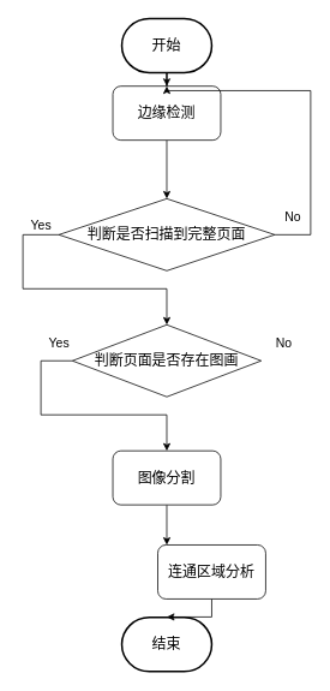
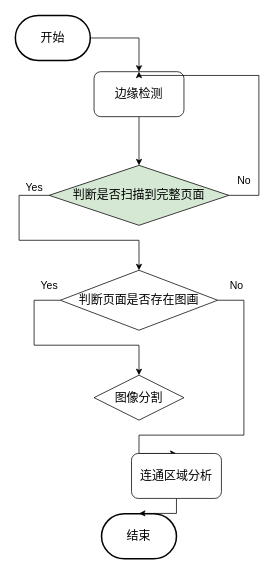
- <mxCell id="3" value="开始" style="strokeWidth=2;html=1;shape=mxgraph.flowchart.terminator;whiteSpace=wrap;fontSize=16;" vertex="1" parent="1"><mxGeometry x="135" y="20" width="100" height="60" as="geometry" /></mxCell>
+ <mxCell id="3" value="开始" style="strokeWidth=2;html=1;shape=mxgraph.flowchart.terminator;whiteSpace=wrap;fontSize=16;" vertex="1" parent="1"><mxGeometry x="20" y="20" width="100" height="60" as="geometry" /></mxCell>
- <mxCell id="16" value="判断是否扫描到完整页面" style="rhombus;whiteSpace=wrap;html=1;fontSize=16;" vertex="1" parent="1"><mxGeometry x="65" y="220" width="240" height="80" as="geometry" /></mxCell>
+ <mxCell id="16" value="判断是否扫描到完整页面" style="rhombus;whiteSpace=wrap;html=1;fontSize=16;fillColor=#d5e8d4;" vertex="1" parent="1"><mxGeometry x="65" y="220" width="240" height="80" as="geometry" /></mxCell>
+ <mxCell id="8" style="edgeStyle=orthogonalEdgeStyle;rounded=0;orthogonalLoop=1;jettySize=auto;html=1;entryX=0.5;entryY=0;entryDx=0;entryDy=0;fontSize=16;" edge="1" parent="1" source="9" target="13"><mxGeometry relative="1" as="geometry"><mxPoint x="185" y="600" as="targetPoint" /><Array as="points"><mxPoint x="325" y="400" /><mxPoint x="325" y="580" /><mxPoint x="185" y="580" /></Array></mxGeometry></mxCell>
- <mxCell id="11" value="图像分割" style="rounded=1;whiteSpace=wrap;html=1;fontSize=16;" vertex="1" parent="1"><mxGeometry x="125" y="500" width="120" height="60" as="geometry" /></mxCell>
+ <mxCell id="11" value="图像分割" style="rhombus;whiteSpace=wrap;html=1;fontSize=16;" vertex="1" parent="1"><mxGeometry x="125" y="500" width="120" height="60" as="geometry" /></mxCell>
- <mxCell id="10" value="" style="edgeStyle=orthogonalEdgeStyle;rounded=0;orthogonalLoop=1;jettySize=auto;html=1;fontSize=16;" edge="1" parent="1" source="11" target="13"><mxGeometry relative="1" as="geometry"><Array as="points"><mxPoint x="185" y="610" /><mxPoint x="185" y="610" /></Array></mxGeometry></mxCell>
